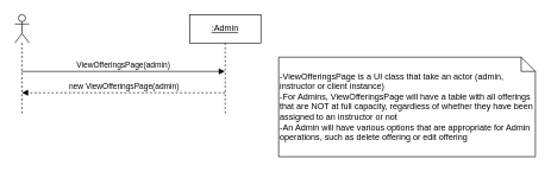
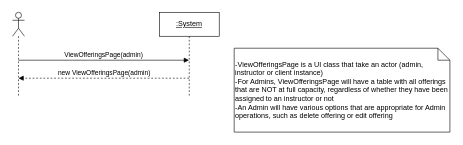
- <mxCell id="3" value="&lt;u&gt;:Admin&lt;/u&gt;" style="shape=umlLifeline;perimeter=lifelinePerimeter;whiteSpace=wrap;html=1;container=1;dropTarget=0;collapsible=0;recursiveResize=0;outlineConnect=0;portConstraint=eastwest;newEdgeStyle={&quot;curved&quot;:0,&quot;rounded&quot;:0};" parent="1" vertex="1"><mxGeometry x="265" y="20" width="100" height="140" as="geometry" /></mxCell>
+ <mxCell id="3" value="&lt;u&gt;:System&lt;/u&gt;" style="shape=umlLifeline;perimeter=lifelinePerimeter;whiteSpace=wrap;html=1;container=1;dropTarget=0;collapsible=0;recursiveResize=0;outlineConnect=0;portConstraint=eastwest;newEdgeStyle={&quot;curved&quot;:0,&quot;rounded&quot;:0};" parent="1" vertex="1"><mxGeometry x="265" y="20" width="100" height="140" as="geometry" /></mxCell>
